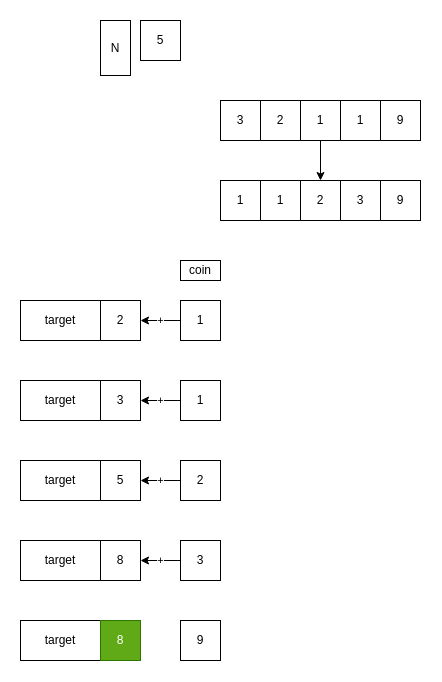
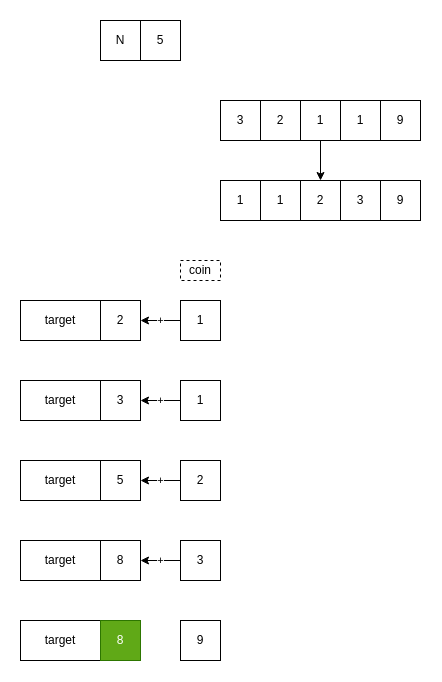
- <mxCell id="2" value="N" style="rounded=0;whiteSpace=wrap;html=1;" vertex="1" parent="1"><mxGeometry x="100" y="20" width="30" height="55" as="geometry" /></mxCell>
+ <mxCell id="2" value="N" style="rounded=0;whiteSpace=wrap;html=1;" vertex="1" parent="1"><mxGeometry x="100" y="20" width="40" height="40" as="geometry" /></mxCell>
- <mxCell id="23" value="coin" style="rounded=0;whiteSpace=wrap;html=1;" vertex="1" parent="1"><mxGeometry x="180" y="260" width="40" height="20" as="geometry" /></mxCell>
+ <mxCell id="23" value="coin" style="rounded=0;whiteSpace=wrap;html=1;dashed=1;" vertex="1" parent="1"><mxGeometry x="180" y="260" width="40" height="20" as="geometry" /></mxCell>
